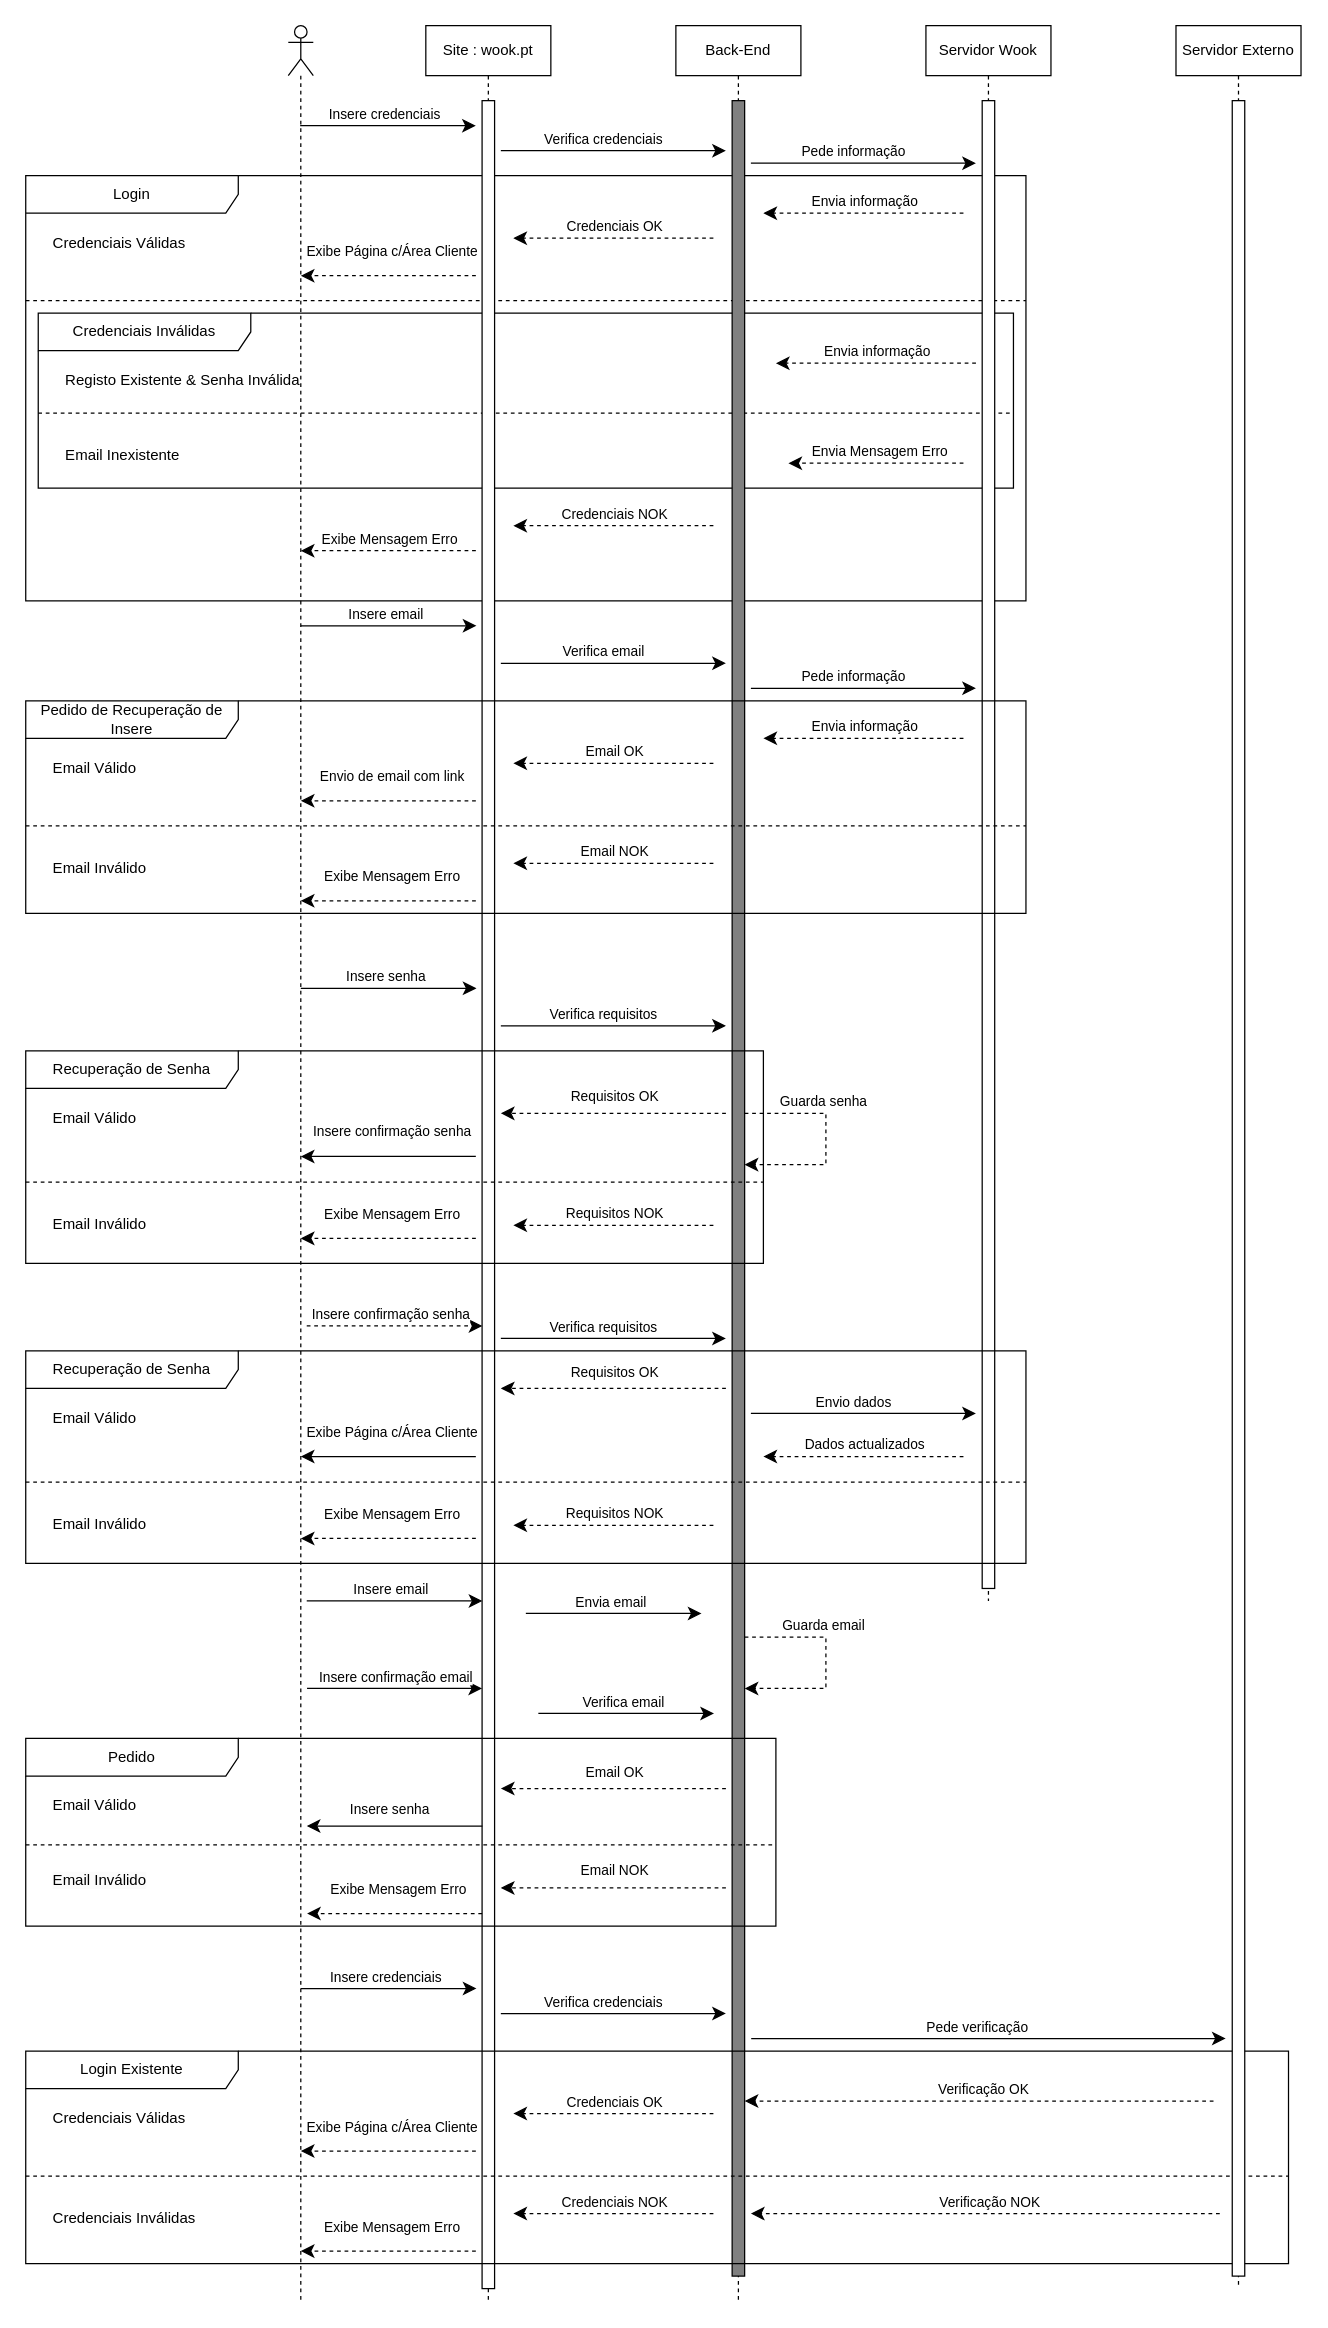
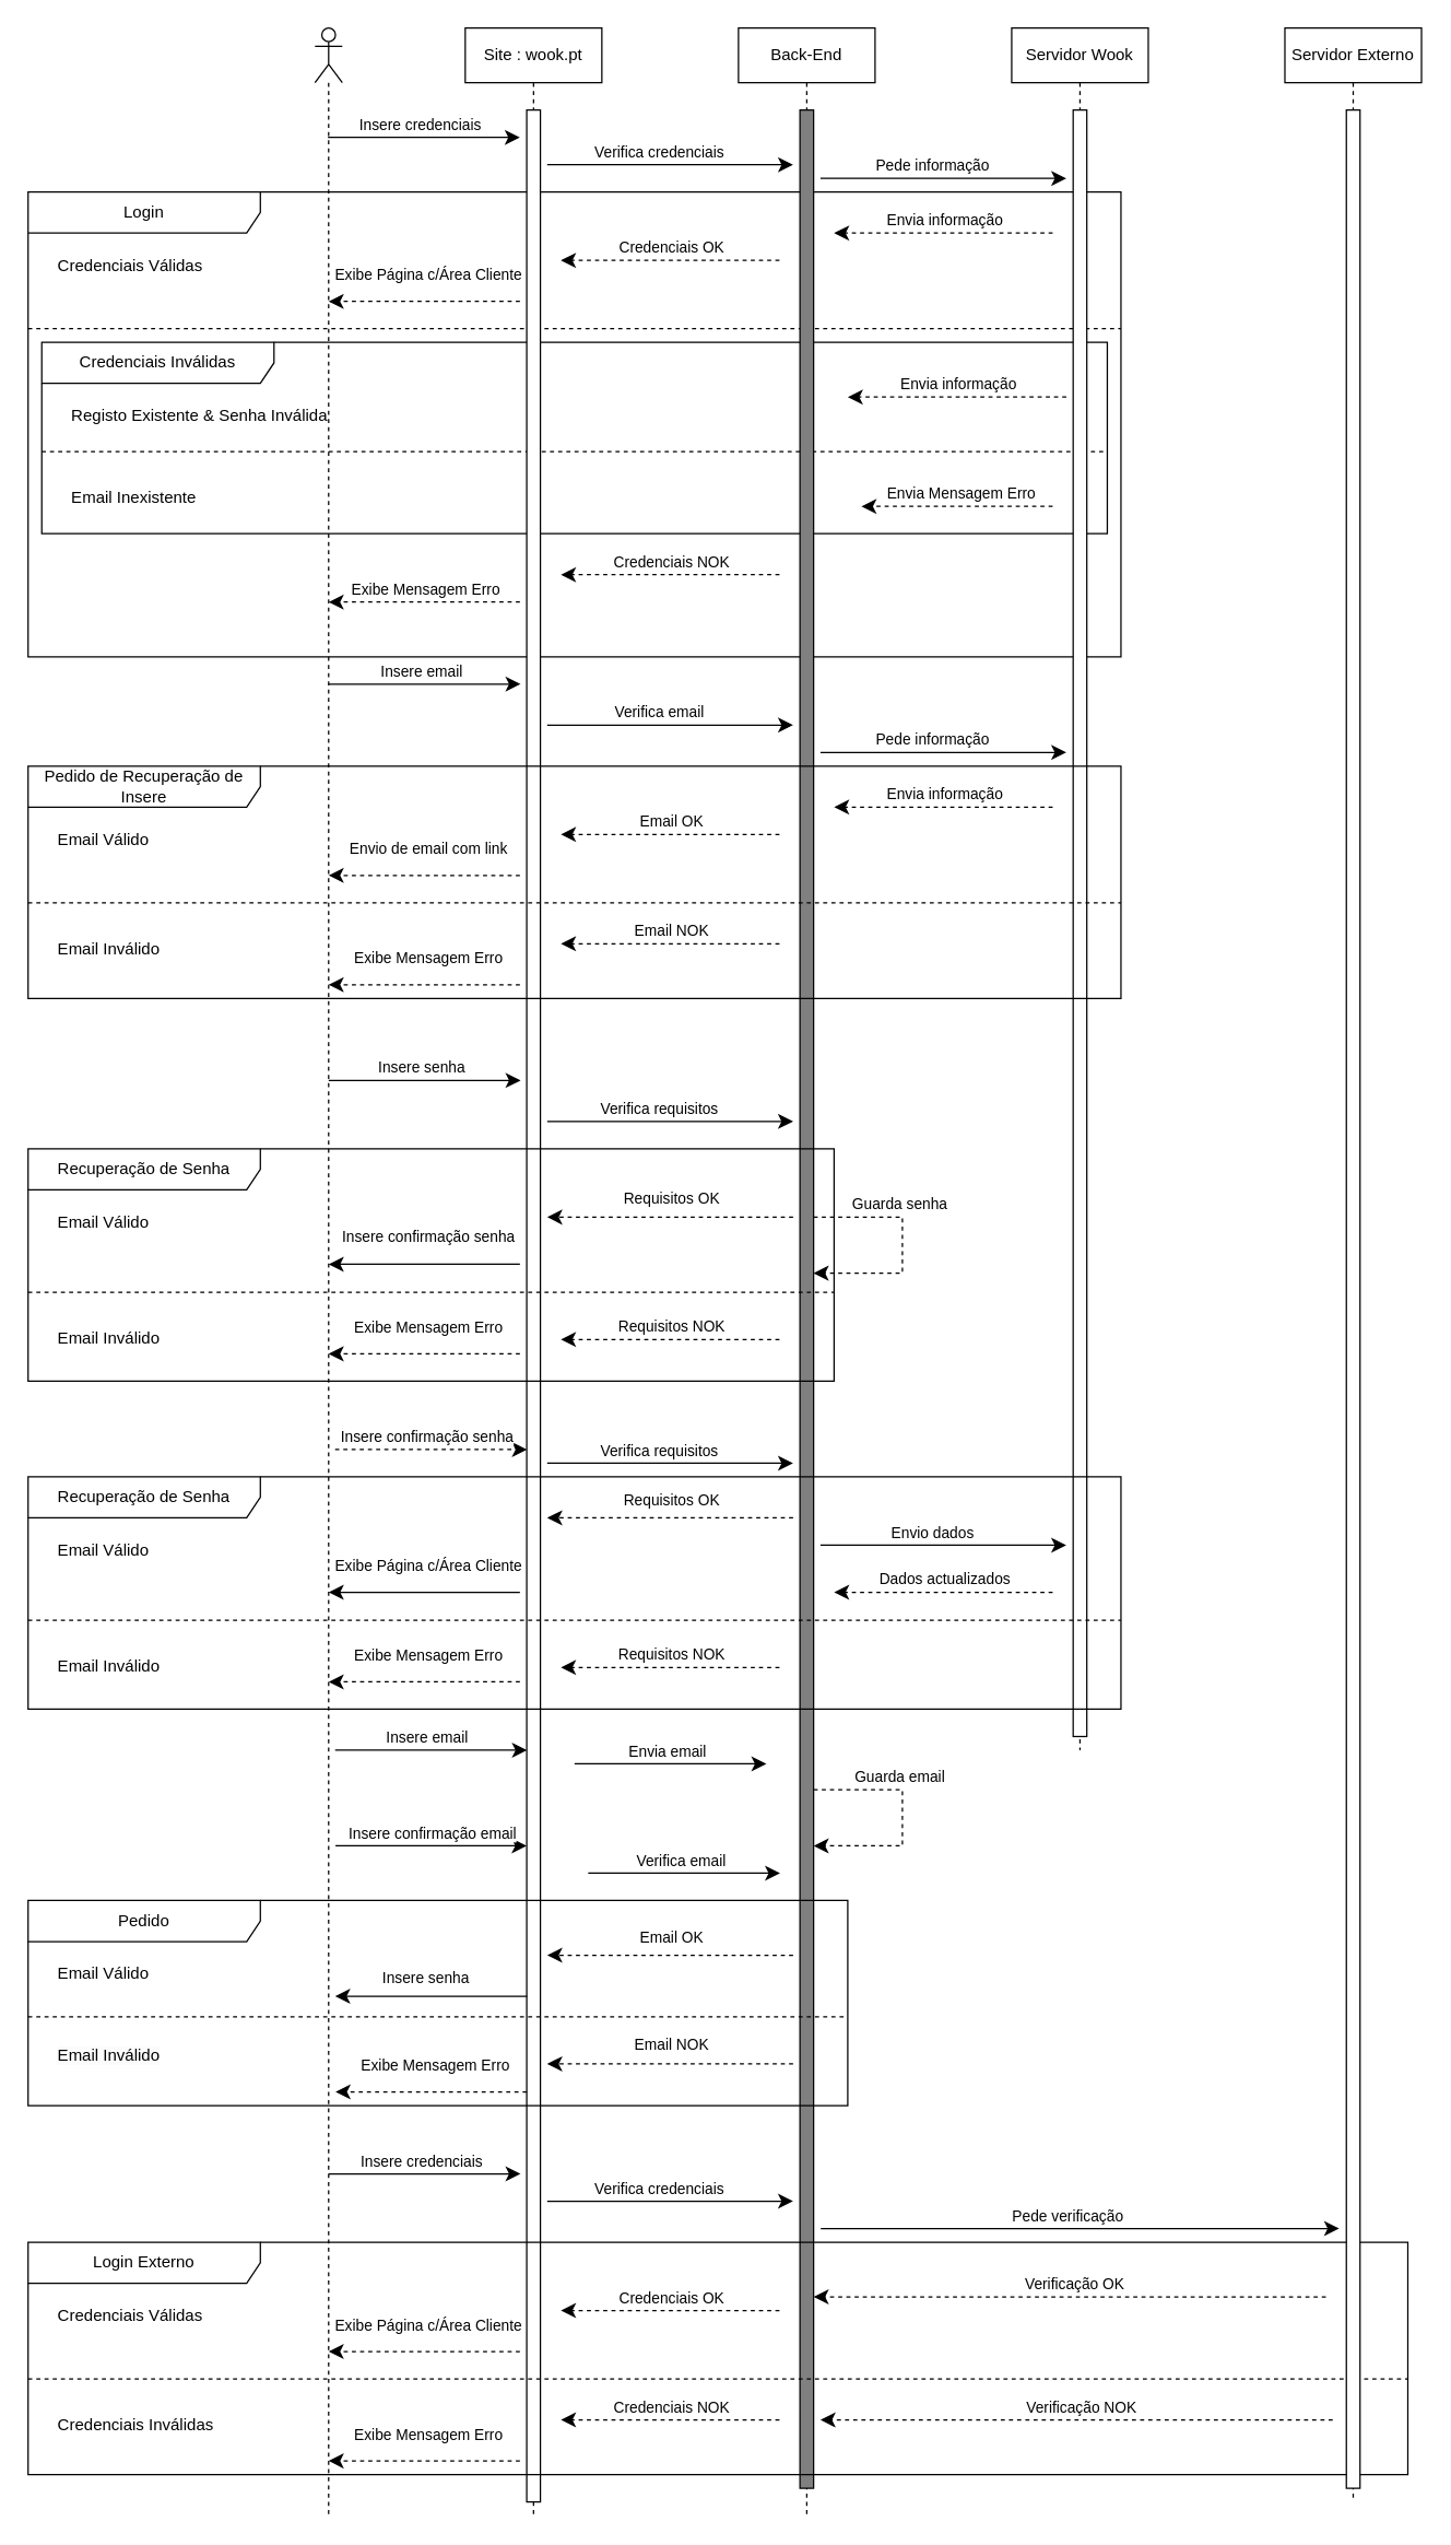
- <mxCell id="35" value="Login Existente" style="shape=umlFrame;whiteSpace=wrap;html=1;pointerEvents=0;recursiveResize=0;container=1;collapsible=0;width=170;" vertex="1" parent="1"><mxGeometry x="20" y="1640" width="1010" height="170" as="geometry" /></mxCell>
+ <mxCell id="35" value="Login Externo" style="shape=umlFrame;whiteSpace=wrap;html=1;pointerEvents=0;recursiveResize=0;container=1;collapsible=0;width=170;" vertex="1" parent="1"><mxGeometry x="20" y="1640" width="1010" height="170" as="geometry" /></mxCell>
